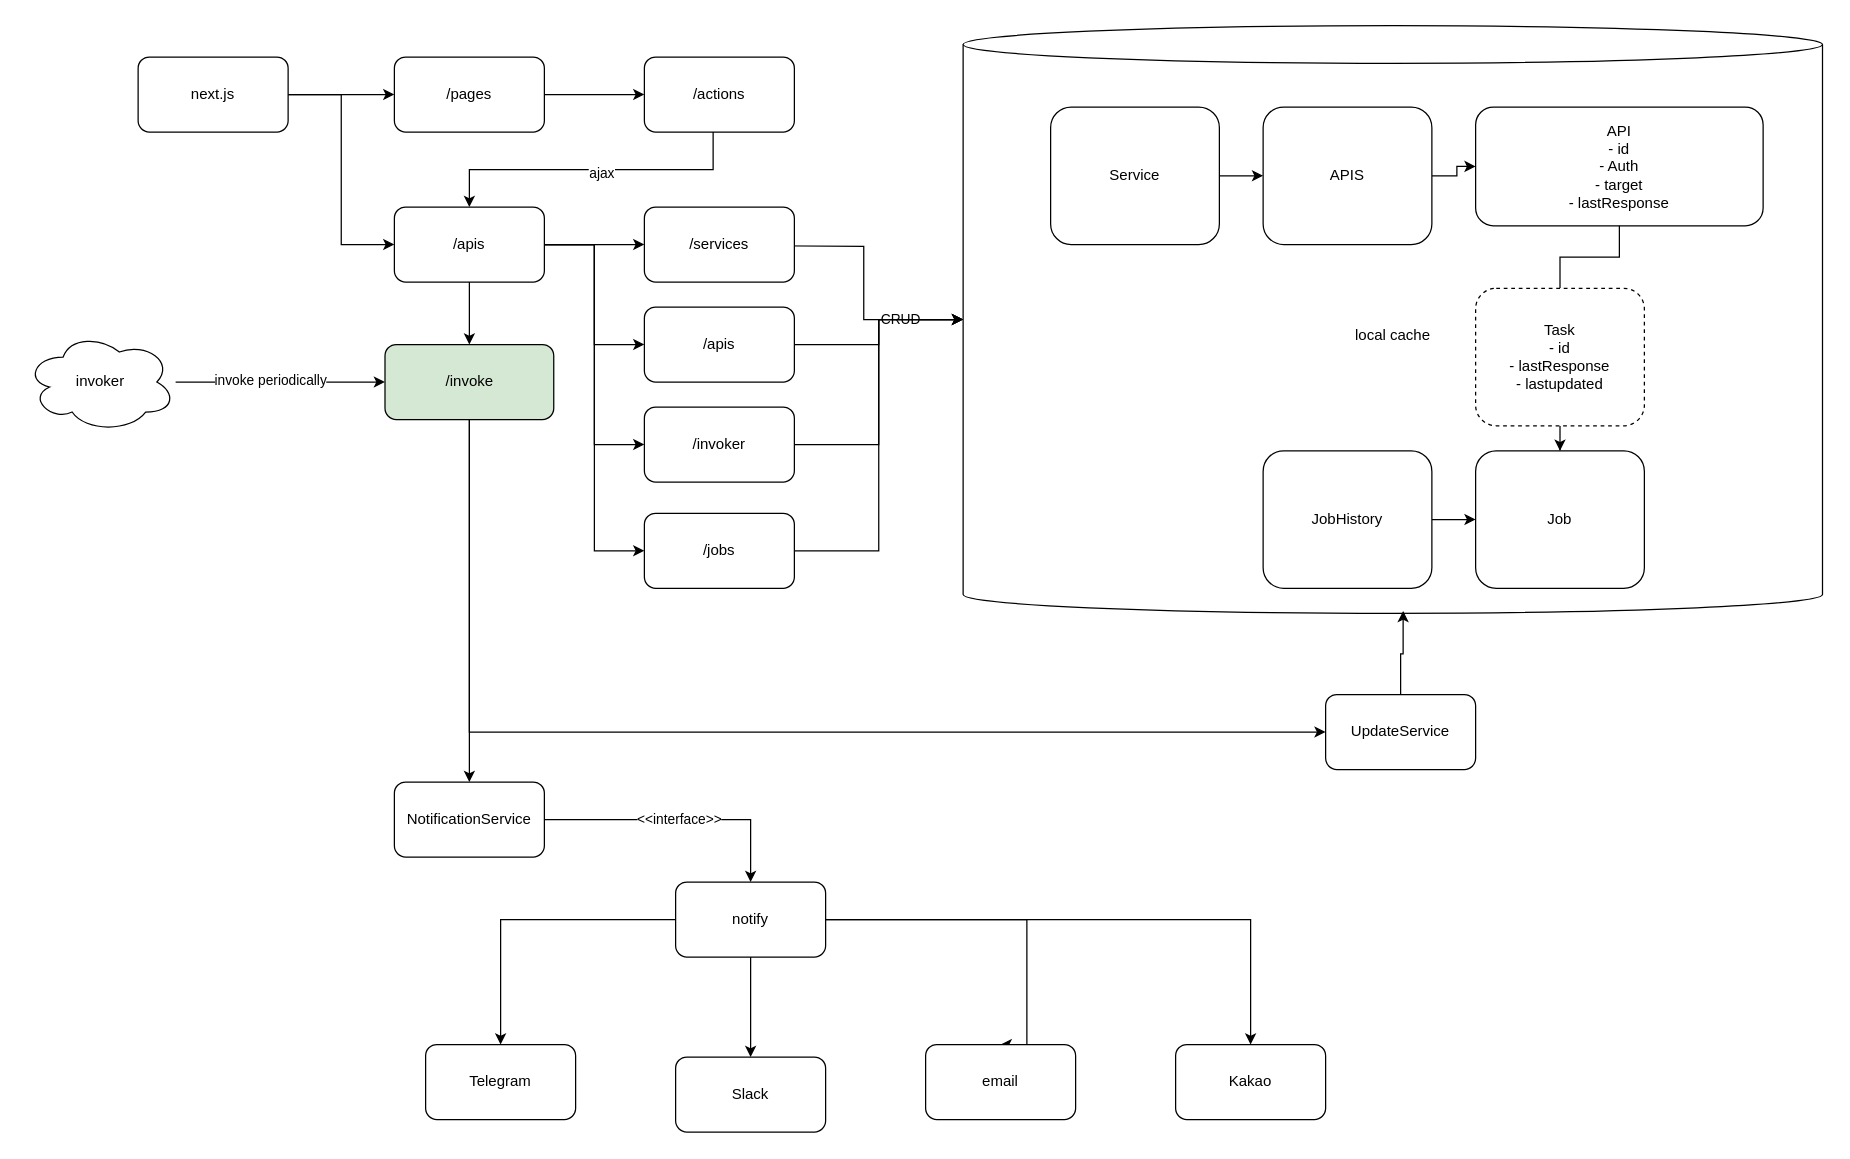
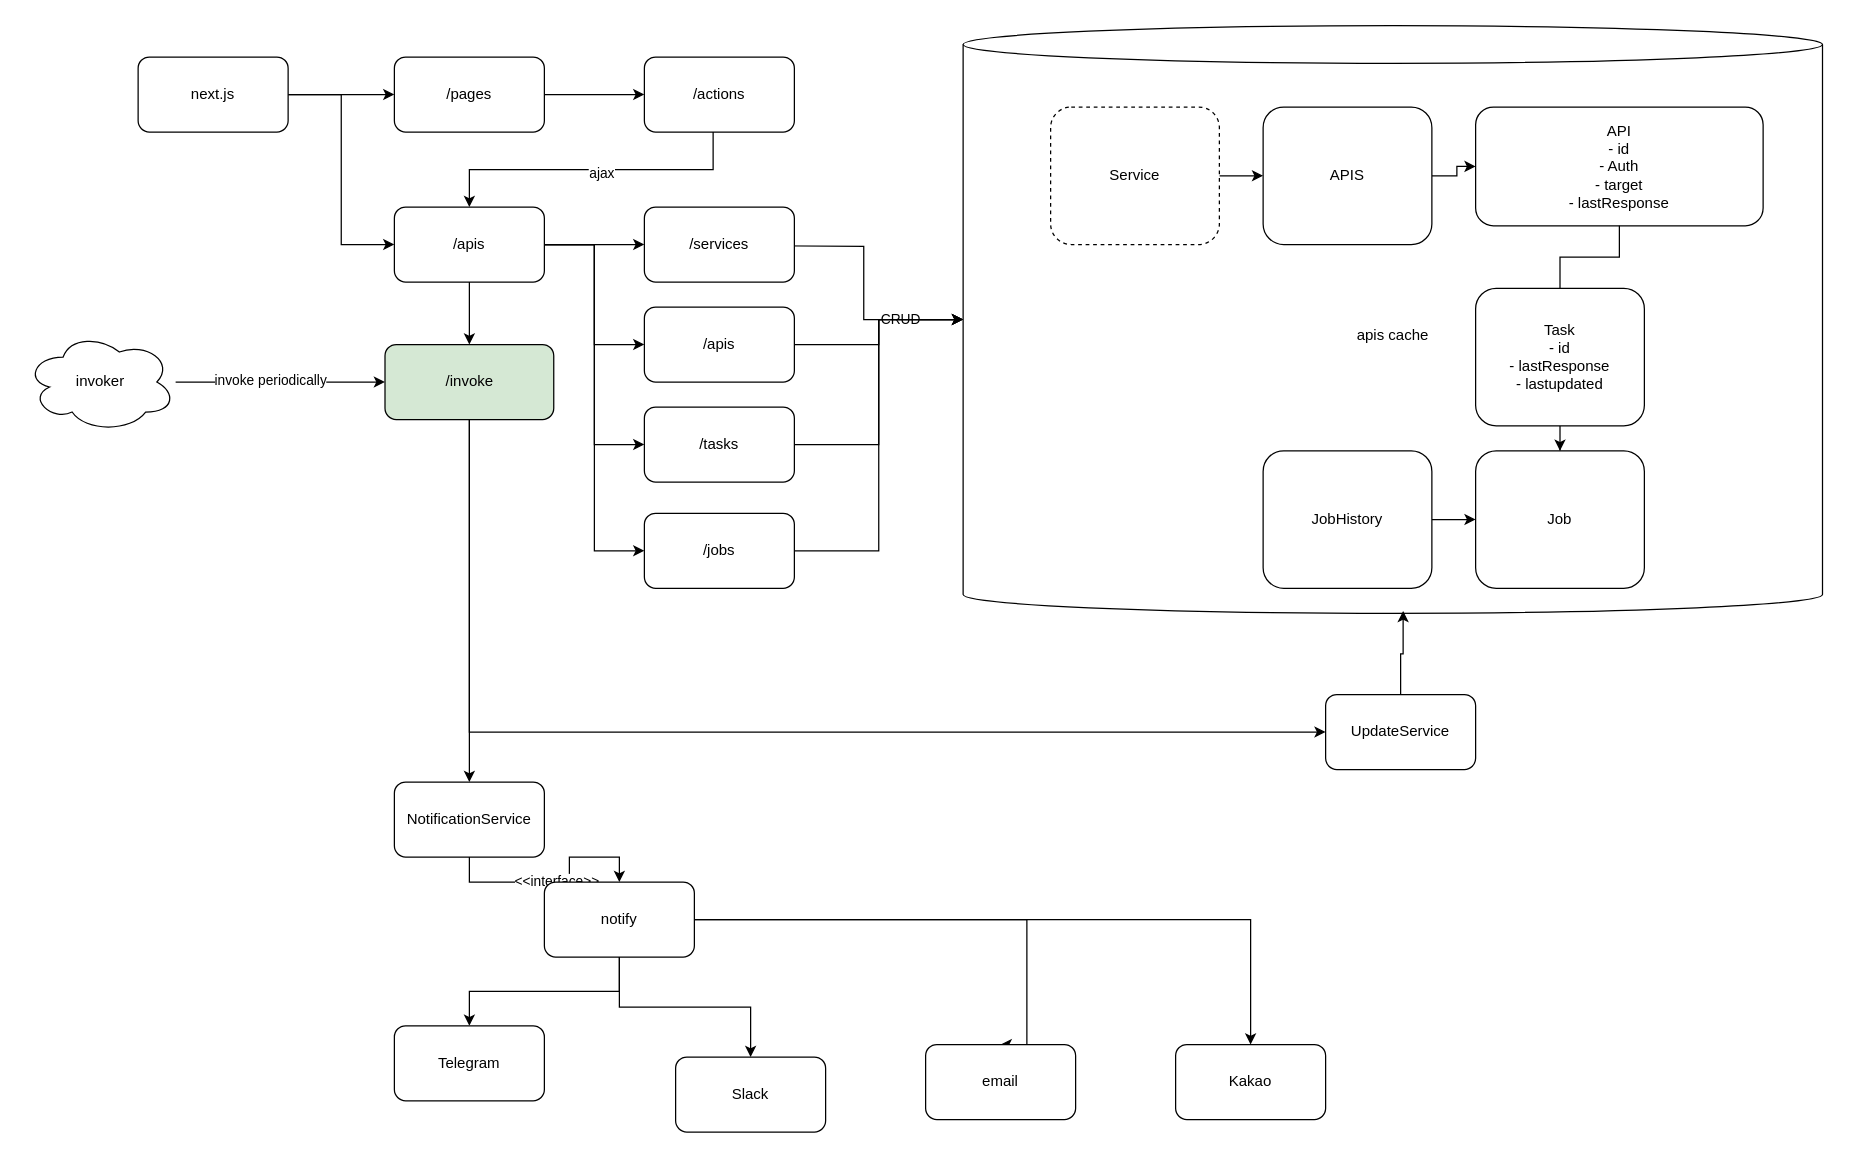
- <mxCell id="27" value="Service" style="whiteSpace=wrap;html=1;rounded=1;" vertex="1" parent="1"><mxGeometry x="840" y="85" width="135" height="110" as="geometry" /></mxCell>
+ <mxCell id="27" value="Service" style="whiteSpace=wrap;html=1;rounded=1;dashed=1;" vertex="1" parent="1"><mxGeometry x="840" y="85" width="135" height="110" as="geometry" /></mxCell>
- <mxCell id="23" value="local cache" style="shape=cylinder3;whiteSpace=wrap;html=1;boundedLbl=1;backgroundOutline=1;size=15;" vertex="1" parent="1"><mxGeometry x="770" y="20" width="687.5" height="470" as="geometry" /></mxCell>
+ <mxCell id="23" value="apis cache" style="shape=cylinder3;whiteSpace=wrap;html=1;boundedLbl=1;backgroundOutline=1;size=15;" vertex="1" parent="1"><mxGeometry x="770" y="20" width="687.5" height="470" as="geometry" /></mxCell>
- <mxCell id="32" value="Task&lt;br&gt;- id&lt;br&gt;- lastResponse&lt;br&gt;- lastupdated" style="whiteSpace=wrap;html=1;rounded=1;dashed=1;" vertex="1" parent="1"><mxGeometry x="1180" y="230" width="135" height="110" as="geometry" /></mxCell>
+ <mxCell id="32" value="Task&lt;br&gt;- id&lt;br&gt;- lastResponse&lt;br&gt;- lastupdated" style="whiteSpace=wrap;html=1;rounded=1;" vertex="1" parent="1"><mxGeometry x="1180" y="230" width="135" height="110" as="geometry" /></mxCell>
- <mxCell id="50" value="/invoker" style="whiteSpace=wrap;html=1;rounded=1;" vertex="1" parent="1"><mxGeometry x="515" y="325" width="120" height="60" as="geometry" /></mxCell>
+ <mxCell id="50" value="/tasks" style="whiteSpace=wrap;html=1;rounded=1;" vertex="1" parent="1"><mxGeometry x="515" y="325" width="120" height="60" as="geometry" /></mxCell>
- <mxCell id="40" value="notify" style="whiteSpace=wrap;html=1;rounded=1;" vertex="1" parent="1"><mxGeometry x="540" y="705" width="120" height="60" as="geometry" /></mxCell>
+ <mxCell id="40" value="notify" style="whiteSpace=wrap;html=1;rounded=1;" vertex="1" parent="1"><mxGeometry x="435" y="705" width="120" height="60" as="geometry" /></mxCell>
- <mxCell id="43" value="Telegram" style="whiteSpace=wrap;html=1;rounded=1;" vertex="1" parent="1"><mxGeometry x="340" y="835" width="120" height="60" as="geometry" /></mxCell>
+ <mxCell id="43" value="Telegram" style="whiteSpace=wrap;html=1;rounded=1;" vertex="1" parent="1"><mxGeometry x="315" y="820" width="120" height="60" as="geometry" /></mxCell>
